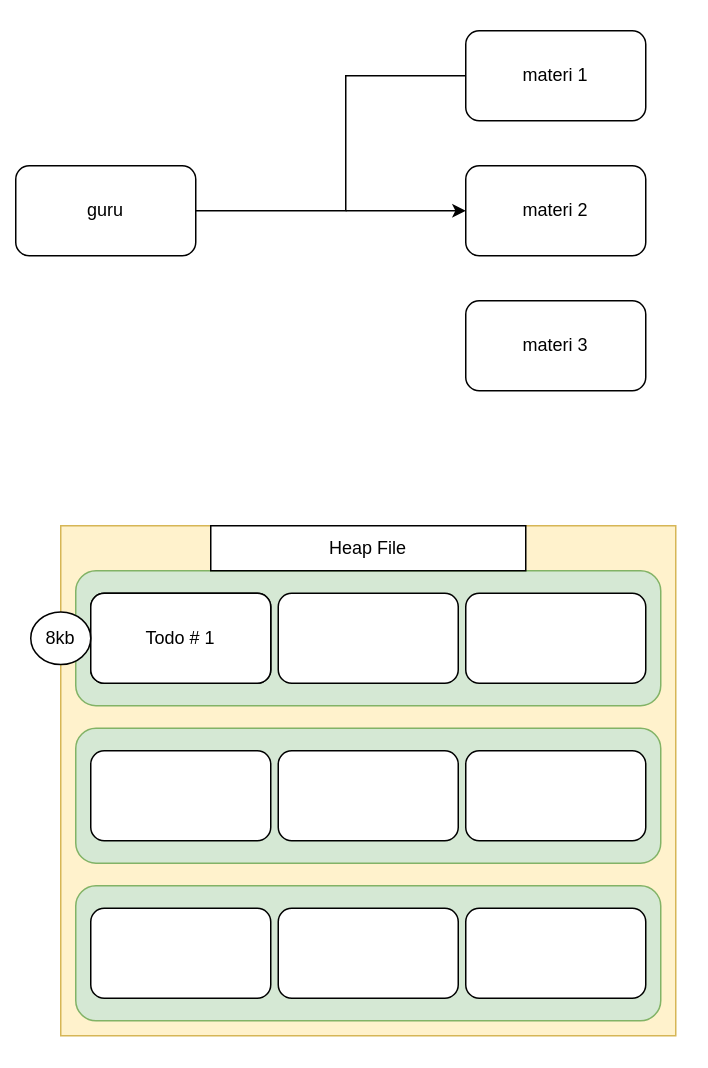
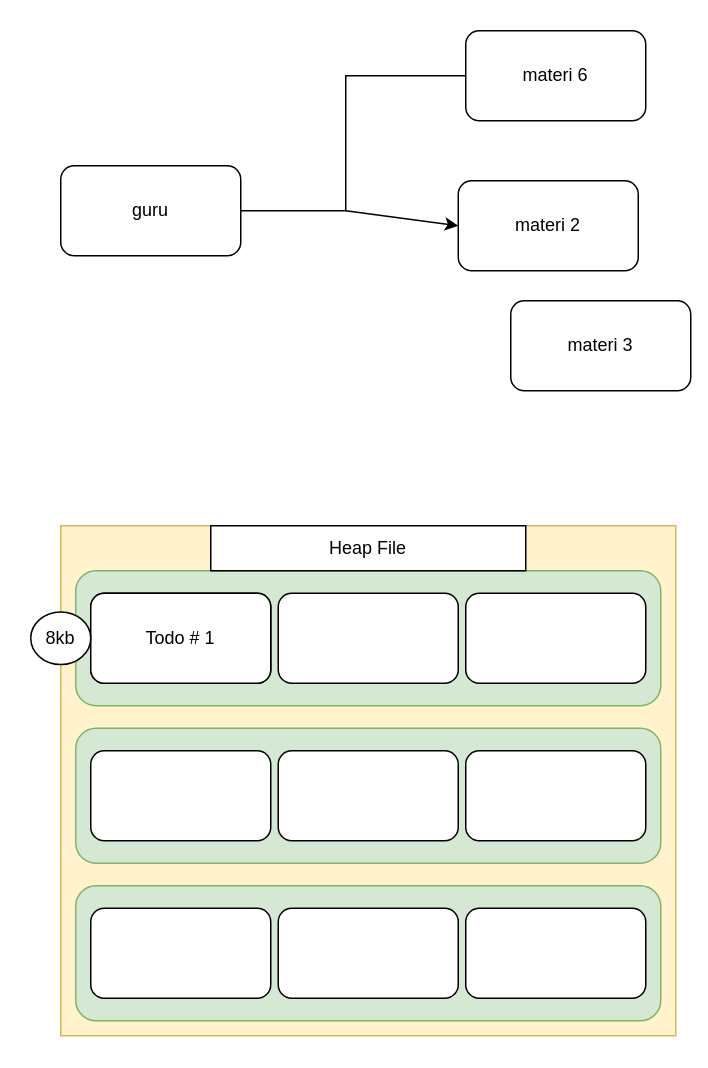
- <mxCell id="4" value="materi 1" style="whiteSpace=wrap;html=1;rounded=1;" parent="1" vertex="1"><mxGeometry x="310" y="20" width="120" height="60" as="geometry" /></mxCell>
+ <mxCell id="4" value="materi 6" style="whiteSpace=wrap;html=1;rounded=1;" parent="1" vertex="1"><mxGeometry x="310" y="20" width="120" height="60" as="geometry" /></mxCell>
- <mxCell id="3" value="guru" style="rounded=1;whiteSpace=wrap;html=1;" parent="1" vertex="1"><mxGeometry x="10" y="110" width="120" height="60" as="geometry" /></mxCell>
+ <mxCell id="3" value="guru" style="rounded=1;whiteSpace=wrap;html=1;" parent="1" vertex="1"><mxGeometry x="40" y="110" width="120" height="60" as="geometry" /></mxCell>
- <mxCell id="5" value="materi 2" style="whiteSpace=wrap;html=1;rounded=1;" parent="1" vertex="1"><mxGeometry x="310" y="110" width="120" height="60" as="geometry" /></mxCell>
+ <mxCell id="5" value="materi 2" style="whiteSpace=wrap;html=1;rounded=1;" parent="1" vertex="1"><mxGeometry x="305" y="120" width="120" height="60" as="geometry" /></mxCell>
- <mxCell id="6" value="materi 3" style="whiteSpace=wrap;html=1;rounded=1;" parent="1" vertex="1"><mxGeometry x="310" y="200" width="120" height="60" as="geometry" /></mxCell>
+ <mxCell id="6" value="materi 3" style="whiteSpace=wrap;html=1;rounded=1;" parent="1" vertex="1"><mxGeometry x="340" y="200" width="120" height="60" as="geometry" /></mxCell>
